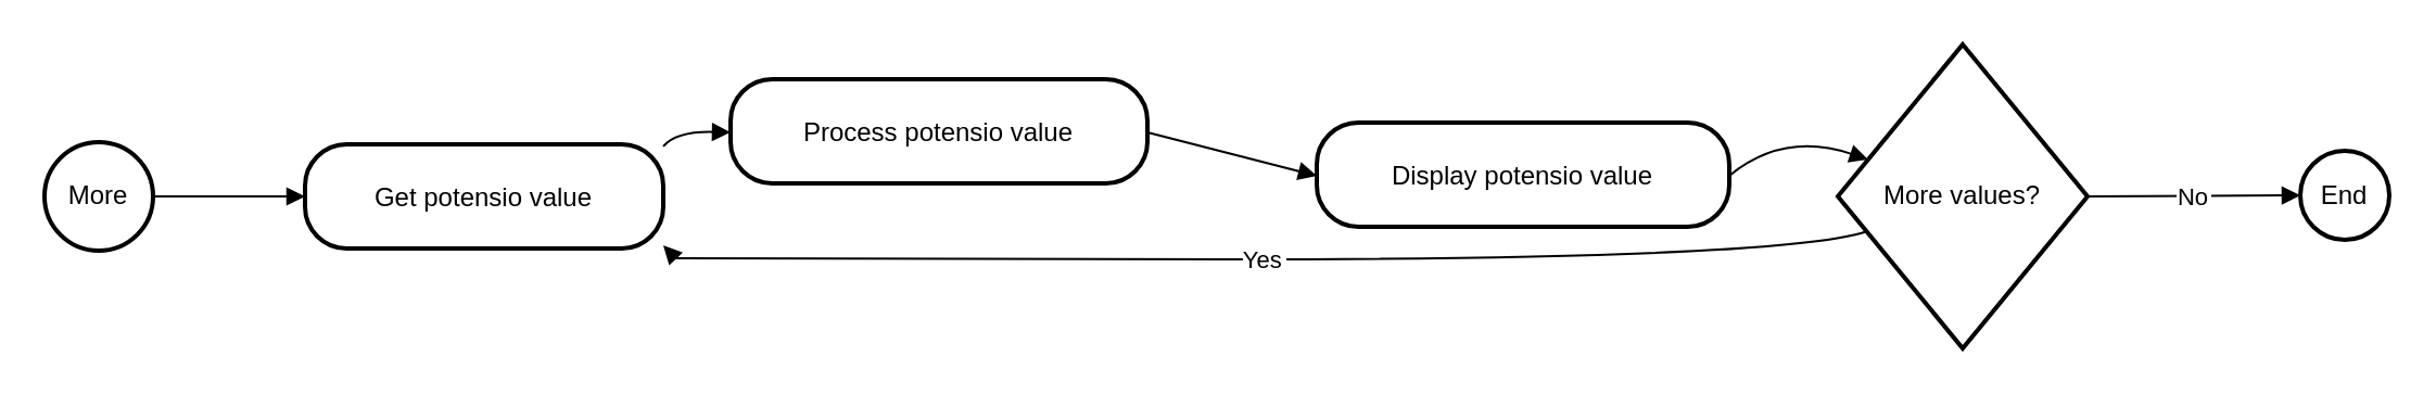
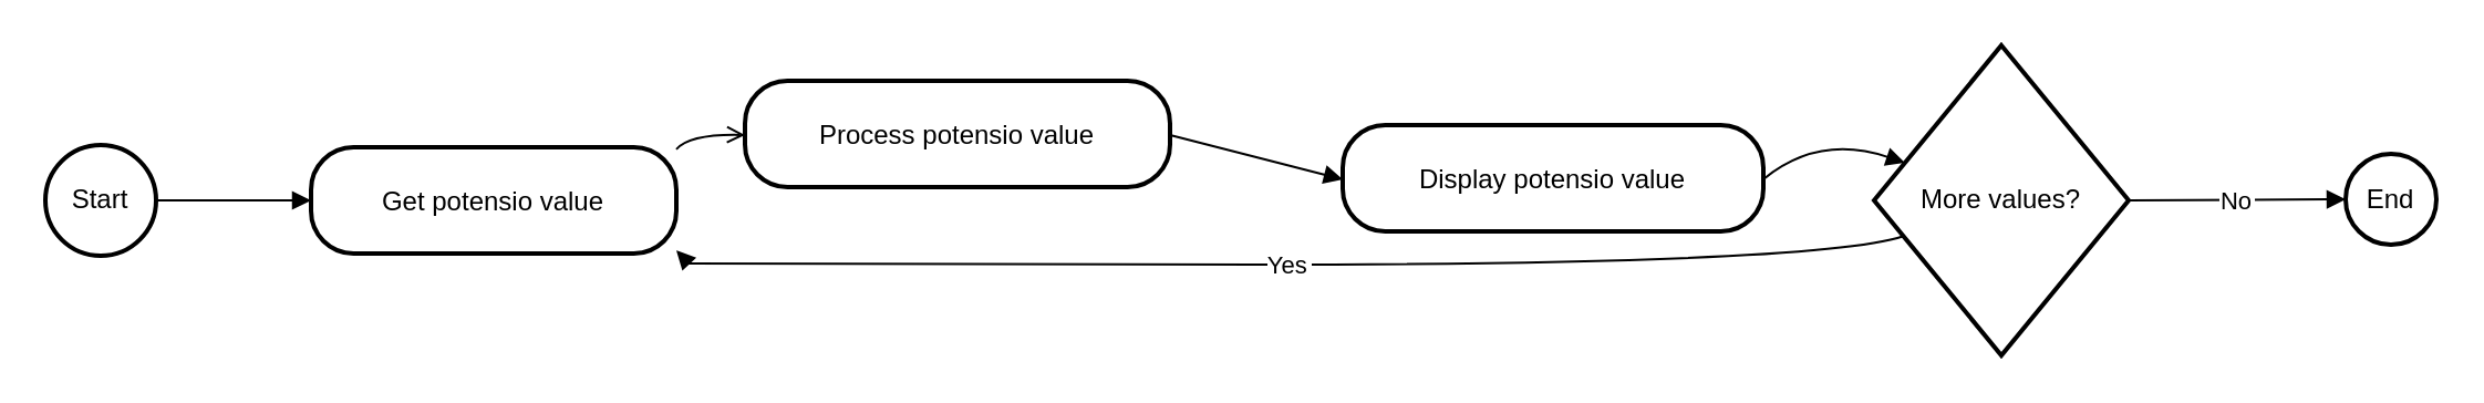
- <mxCell id="9" value="" style="curved=1;startArrow=none;endArrow=block;exitX=1;exitY=0.02;entryX=0;entryY=0.51;" edge="1" parent="1" source="3" target="4"><mxGeometry relative="1" as="geometry"><Array as="points"><mxPoint x="311" y="60" /></Array></mxGeometry></mxCell>
+ <mxCell id="9" value="" style="curved=1;startArrow=none;endArrow=open;exitX=1;exitY=0.02;entryX=0;entryY=0.51;" edge="1" parent="1" source="3" target="4"><mxGeometry relative="1" as="geometry"><Array as="points"><mxPoint x="311" y="60" /></Array></mxGeometry></mxCell>
- <mxCell id="2" value="More" style="ellipse;aspect=fixed;strokeWidth=2;whiteSpace=wrap;" vertex="1" parent="1"><mxGeometry x="20" y="65" width="50" height="50" as="geometry" /></mxCell>
+ <mxCell id="2" value="Start" style="ellipse;aspect=fixed;strokeWidth=2;whiteSpace=wrap;" vertex="1" parent="1"><mxGeometry x="20" y="65" width="50" height="50" as="geometry" /></mxCell>
